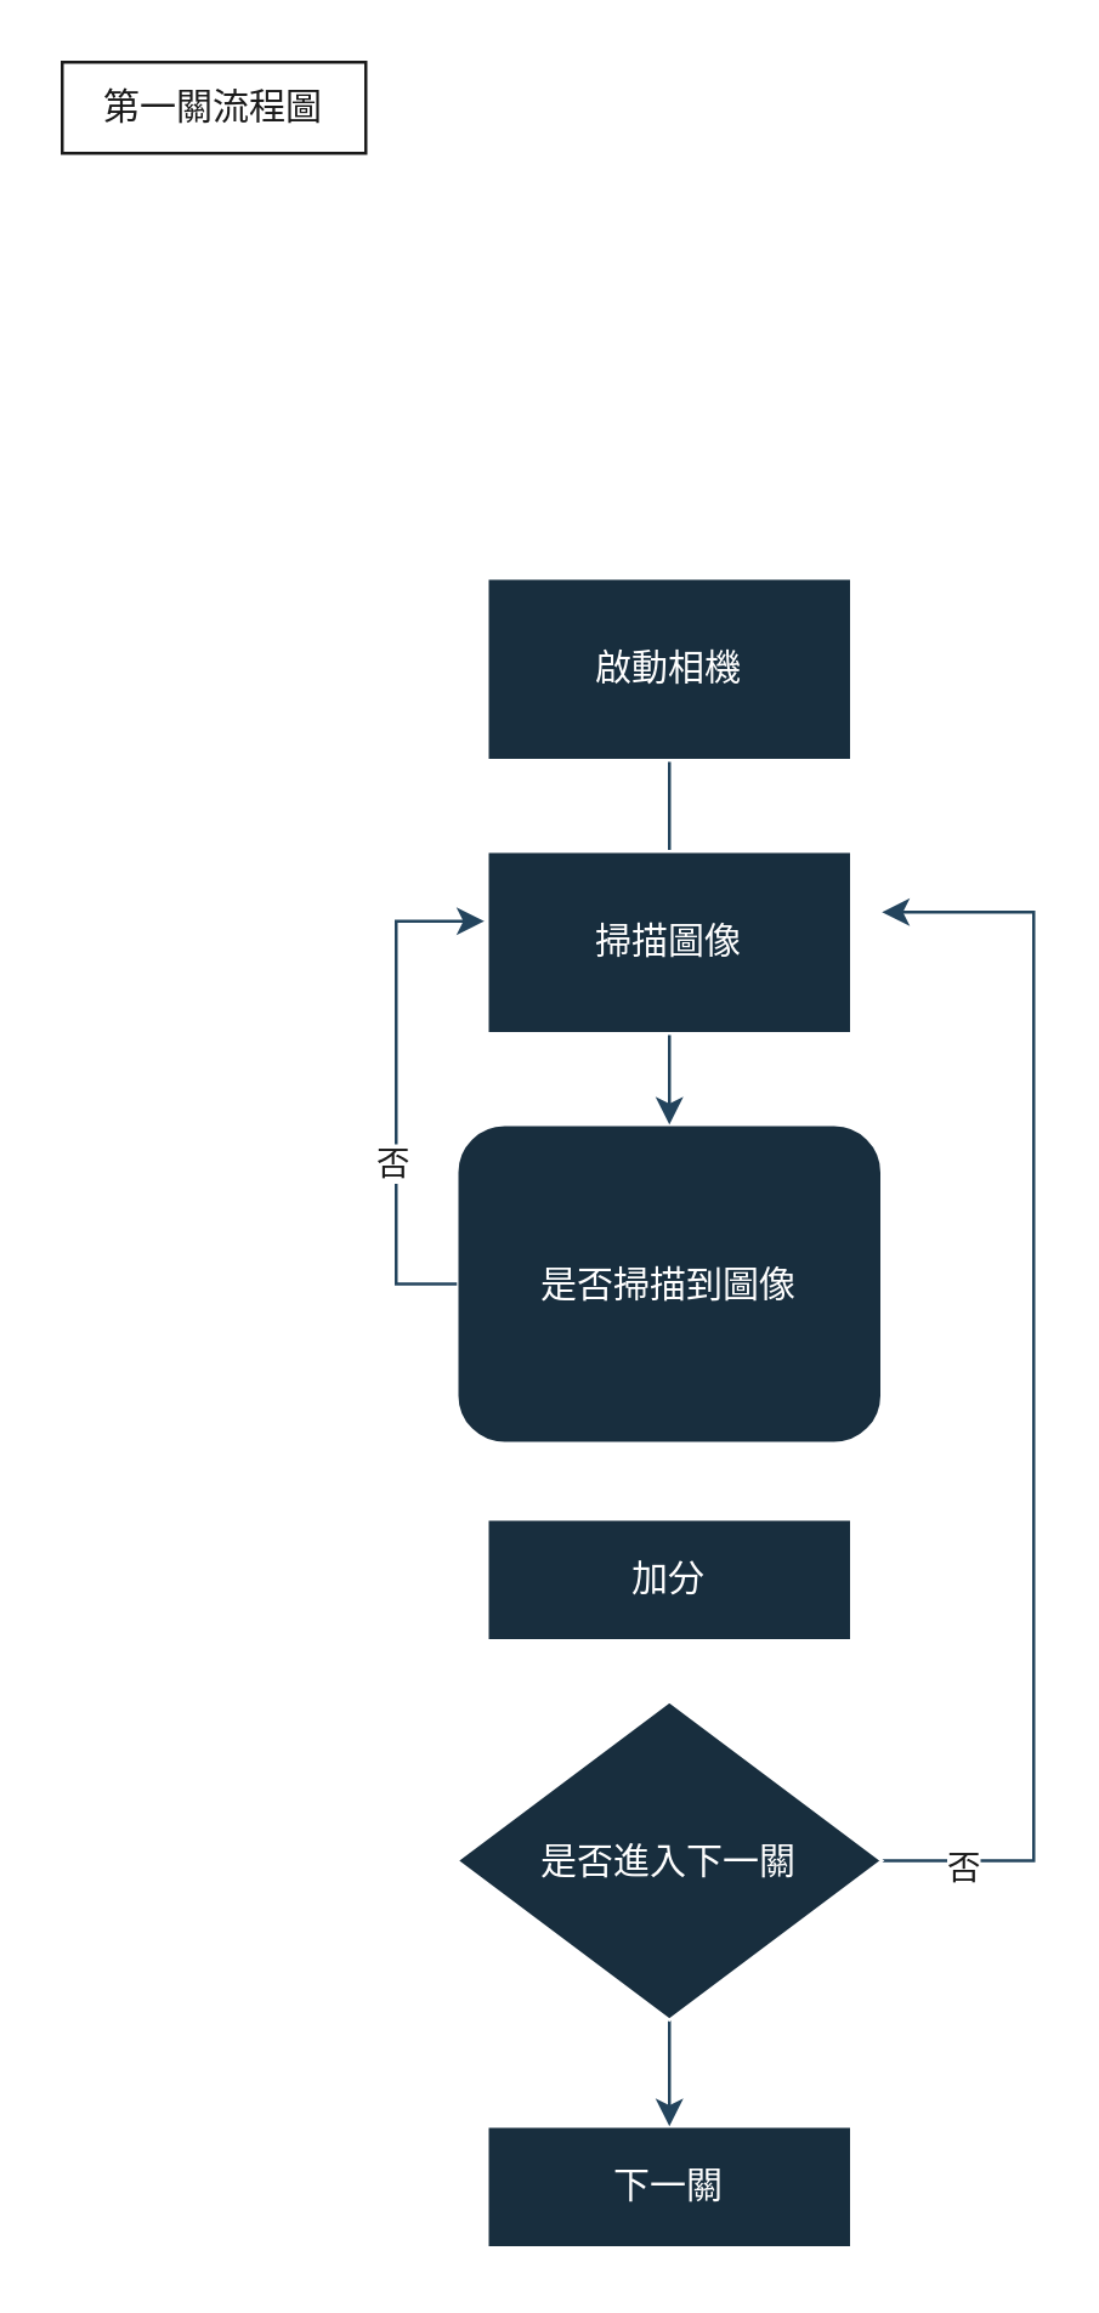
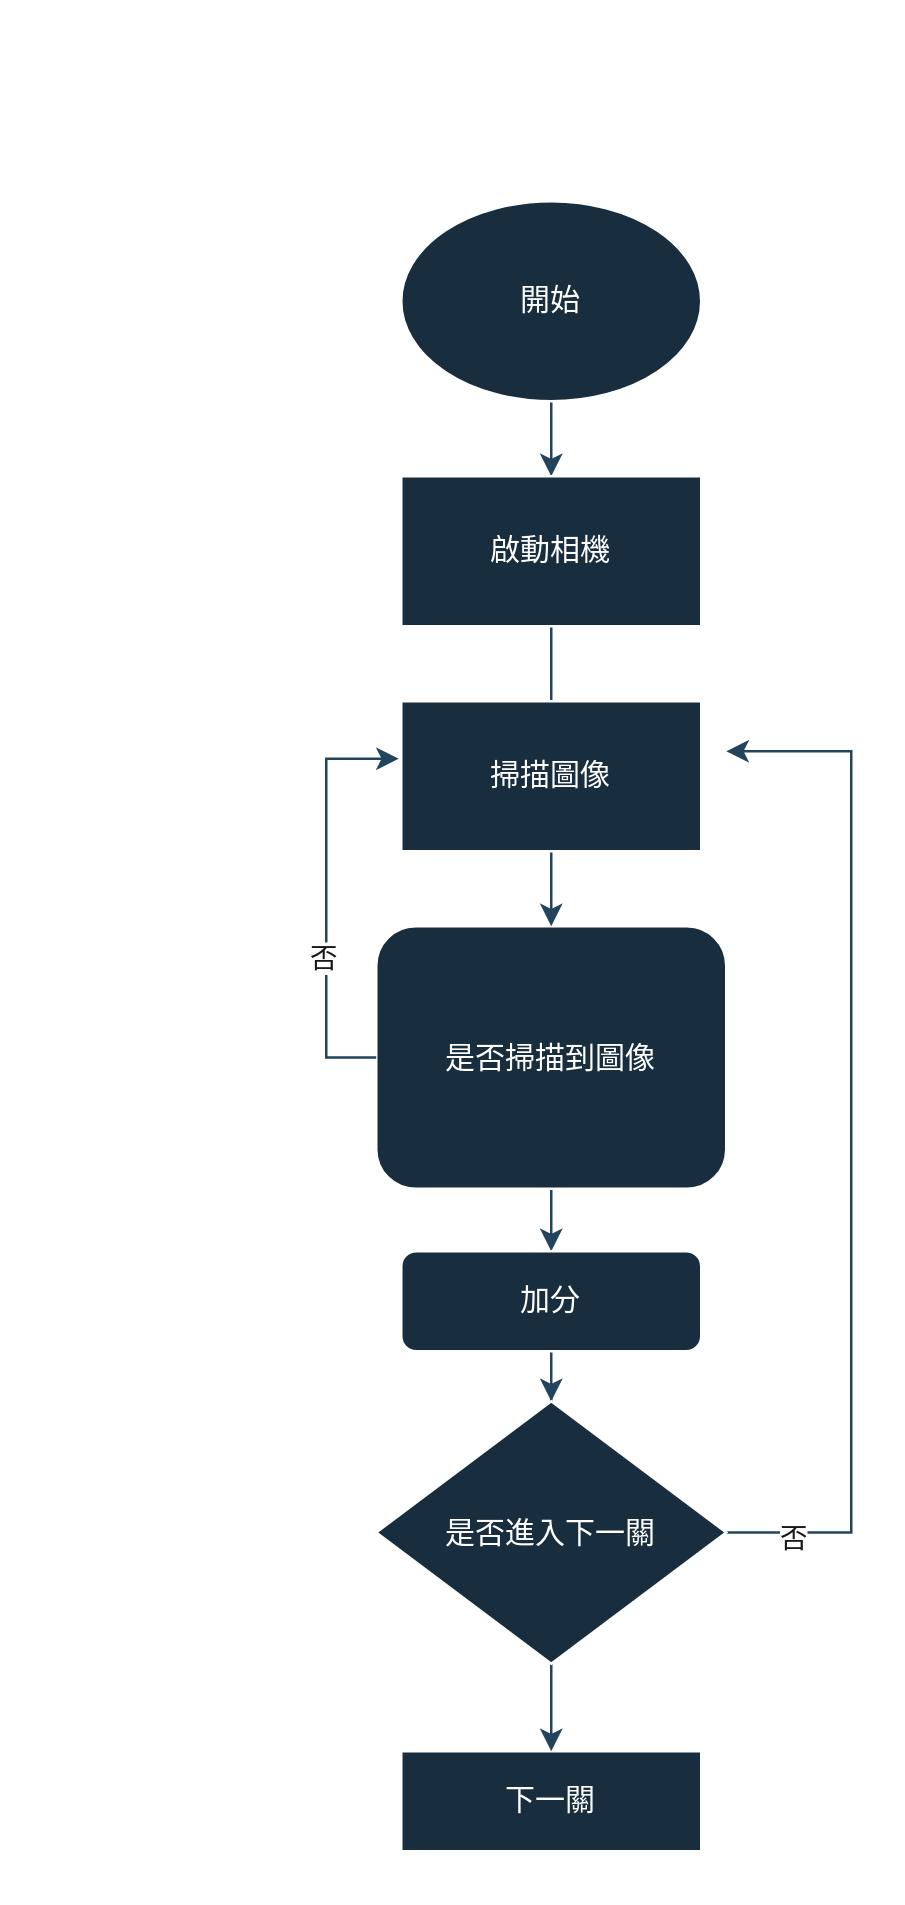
- <mxCell id="19" value="第一關流程圖" style="text;html=1;align=center;verticalAlign=middle;whiteSpace=wrap;rounded=0;labelBackgroundColor=none;fontColor=#1A1A1A;fillColor=#FFFFFF;strokeColor=#1A1A1A;" vertex="1" parent="1"><mxGeometry x="20" y="20" width="100" height="30" as="geometry" /></mxCell>
+ <mxCell id="12" value="開始" style="ellipse;whiteSpace=wrap;html=1;labelBackgroundColor=none;fillColor=#182E3E;strokeColor=#FFFFFF;fontColor=#FFFFFF;" vertex="1" parent="1"><mxGeometry x="160" y="80" width="120" height="80" as="geometry" /></mxCell>
+ <mxCell id="11" value="" style="edgeStyle=orthogonalEdgeStyle;rounded=0;orthogonalLoop=1;jettySize=auto;html=1;labelBackgroundColor=none;strokeColor=#23445D;fontColor=default;" edge="1" parent="1" source="12" target="14"><mxGeometry relative="1" as="geometry" /></mxCell>
+ <mxCell id="2" value="" style="edgeStyle=orthogonalEdgeStyle;rounded=0;orthogonalLoop=1;jettySize=auto;html=1;labelBackgroundColor=none;strokeColor=#23445D;fontColor=default;" edge="1" parent="1" source="3" target="6"><mxGeometry relative="1" as="geometry" /></mxCell>
- <mxCell id="6" value="加分" style="rounded=0;whiteSpace=wrap;html=1;align=center;verticalAlign=middle;labelBackgroundColor=none;fillColor=#182E3E;strokeColor=#FFFFFF;fontColor=#FFFFFF;" vertex="1" parent="1"><mxGeometry x="160" y="500" width="120" height="40" as="geometry" /></mxCell>
+ <mxCell id="6" value="加分" style="whiteSpace=wrap;html=1;align=center;verticalAlign=middle;labelBackgroundColor=none;fillColor=#182E3E;strokeColor=#FFFFFF;fontColor=#FFFFFF;rounded=1;" vertex="1" parent="1"><mxGeometry x="160" y="500" width="120" height="40" as="geometry" /></mxCell>
+ <mxCell id="5" value="" style="edgeStyle=orthogonalEdgeStyle;rounded=0;orthogonalLoop=1;jettySize=auto;html=1;labelBackgroundColor=none;strokeColor=#23445D;fontColor=default;" edge="1" parent="1" source="6" target="10"><mxGeometry relative="1" as="geometry" /></mxCell>
